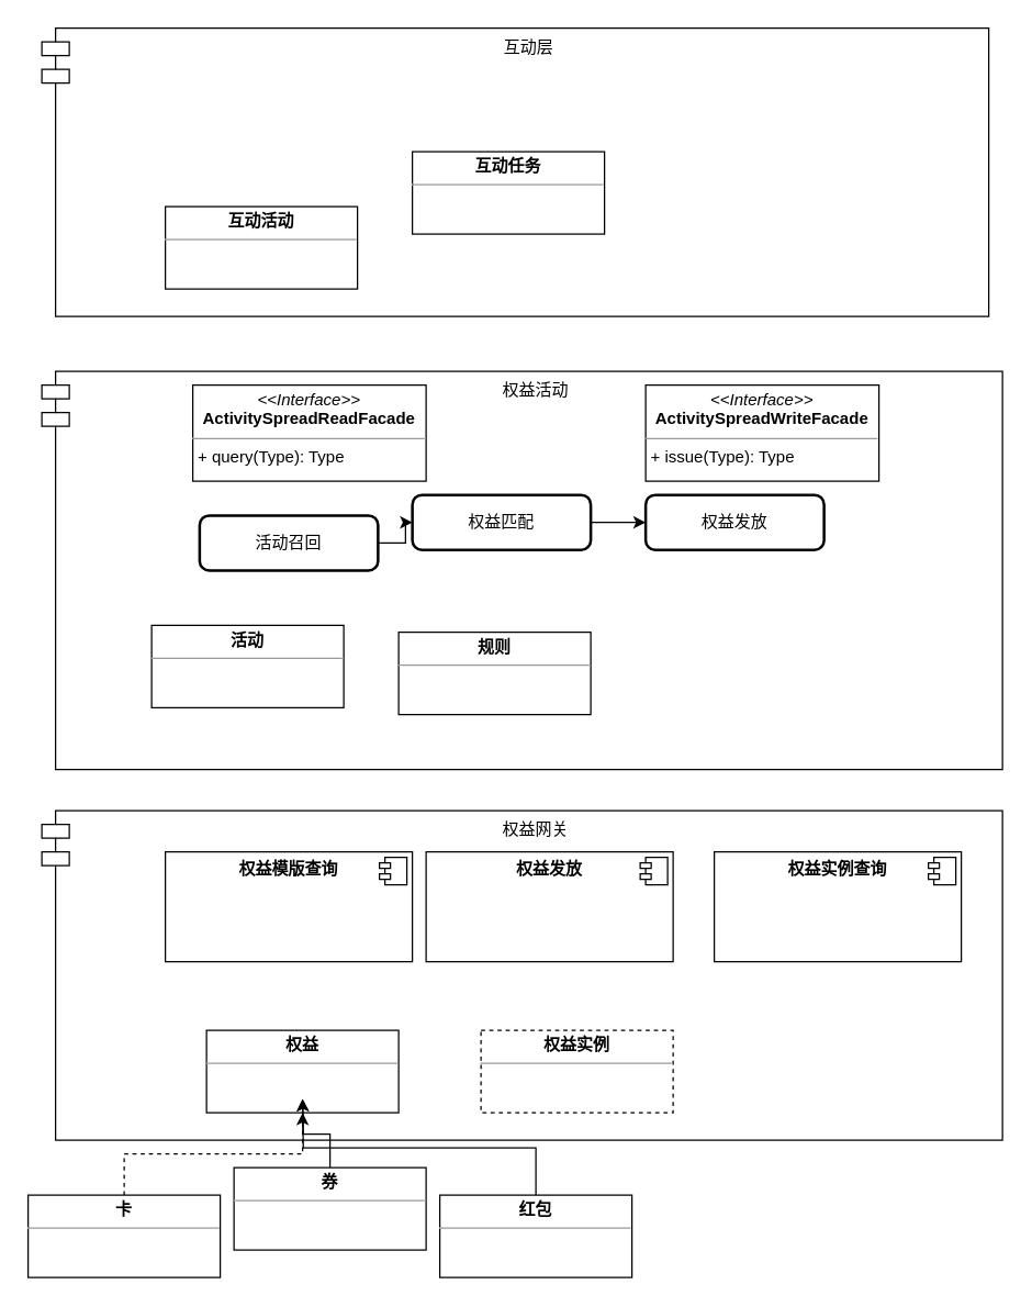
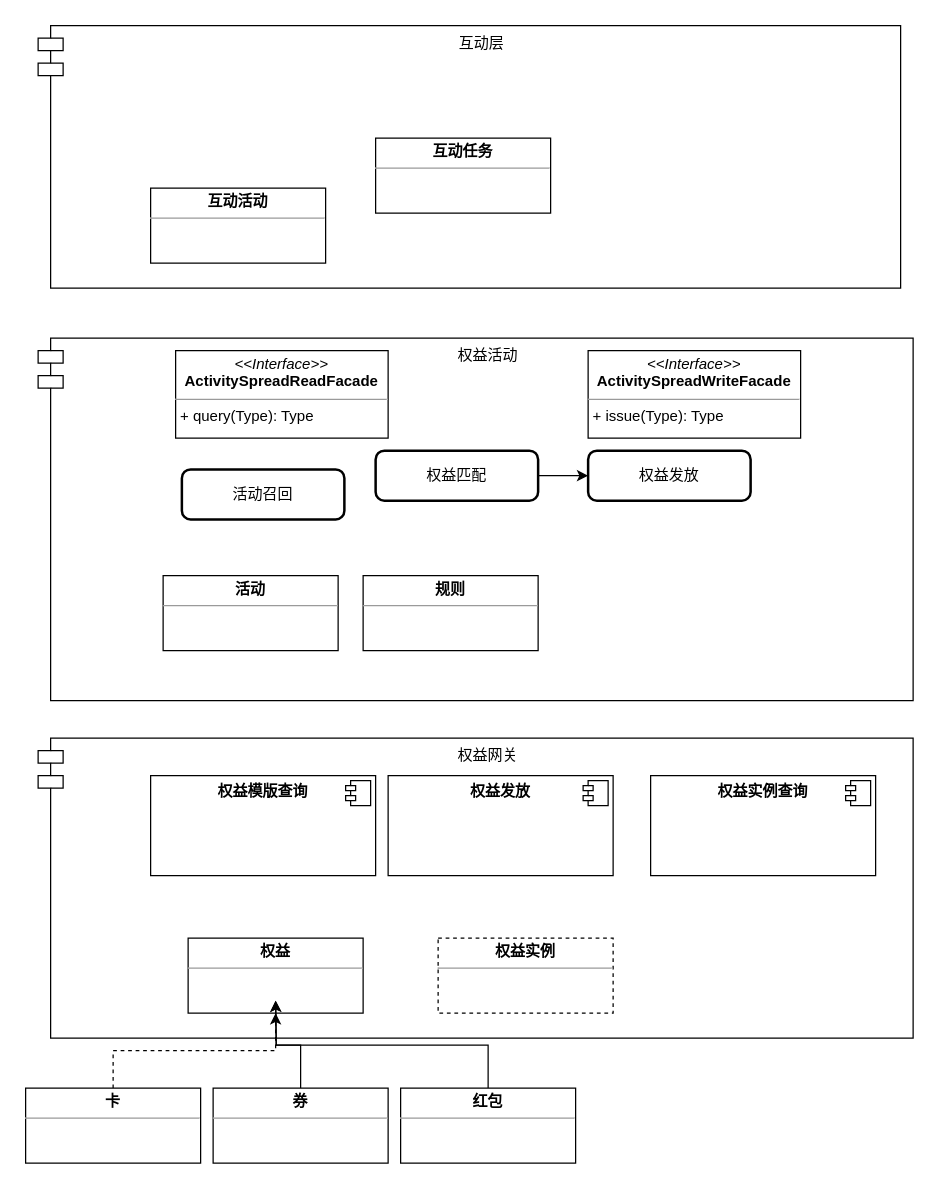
- <mxCell id="20" value="" style="edgeStyle=orthogonalEdgeStyle;rounded=0;orthogonalLoop=1;jettySize=auto;html=1;" edge="1" parent="1" source="21" target="23"><mxGeometry relative="1" as="geometry" /></mxCell>
- <mxCell id="18" value="&lt;p style=&quot;margin: 0px ; margin-top: 4px ; text-align: center&quot;&gt;&lt;b&gt;活动&lt;/b&gt;&lt;/p&gt;&lt;hr size=&quot;1&quot;&gt;&lt;div style=&quot;height: 2px&quot;&gt;&lt;/div&gt;" style="verticalAlign=top;align=left;overflow=fill;fontSize=12;fontFamily=Helvetica;html=1;" vertex="1" parent="1"><mxGeometry x="110" y="455" width="140" height="60" as="geometry" /></mxCell>
+ <mxCell id="18" value="&lt;p style=&quot;margin: 0px ; margin-top: 4px ; text-align: center&quot;&gt;&lt;b&gt;活动&lt;/b&gt;&lt;/p&gt;&lt;hr size=&quot;1&quot;&gt;&lt;div style=&quot;height: 2px&quot;&gt;&lt;/div&gt;" style="verticalAlign=top;align=left;overflow=fill;fontSize=12;fontFamily=Helvetica;html=1;" vertex="1" parent="1"><mxGeometry x="130" y="460" width="140" height="60" as="geometry" /></mxCell>
- <mxCell id="10" value="&lt;p style=&quot;margin: 0px ; margin-top: 4px ; text-align: center&quot;&gt;&lt;b&gt;券&lt;/b&gt;&lt;/p&gt;&lt;hr size=&quot;1&quot;&gt;&lt;div style=&quot;height: 2px&quot;&gt;&lt;/div&gt;" style="verticalAlign=top;align=left;overflow=fill;fontSize=12;fontFamily=Helvetica;html=1;" vertex="1" parent="1"><mxGeometry x="170" y="850" width="140" height="60" as="geometry" /></mxCell>
+ <mxCell id="10" value="&lt;p style=&quot;margin: 0px ; margin-top: 4px ; text-align: center&quot;&gt;&lt;b&gt;券&lt;/b&gt;&lt;/p&gt;&lt;hr size=&quot;1&quot;&gt;&lt;div style=&quot;height: 2px&quot;&gt;&lt;/div&gt;" style="verticalAlign=top;align=left;overflow=fill;fontSize=12;fontFamily=Helvetica;html=1;" vertex="1" parent="1"><mxGeometry x="170" y="870" width="140" height="60" as="geometry" /></mxCell>
